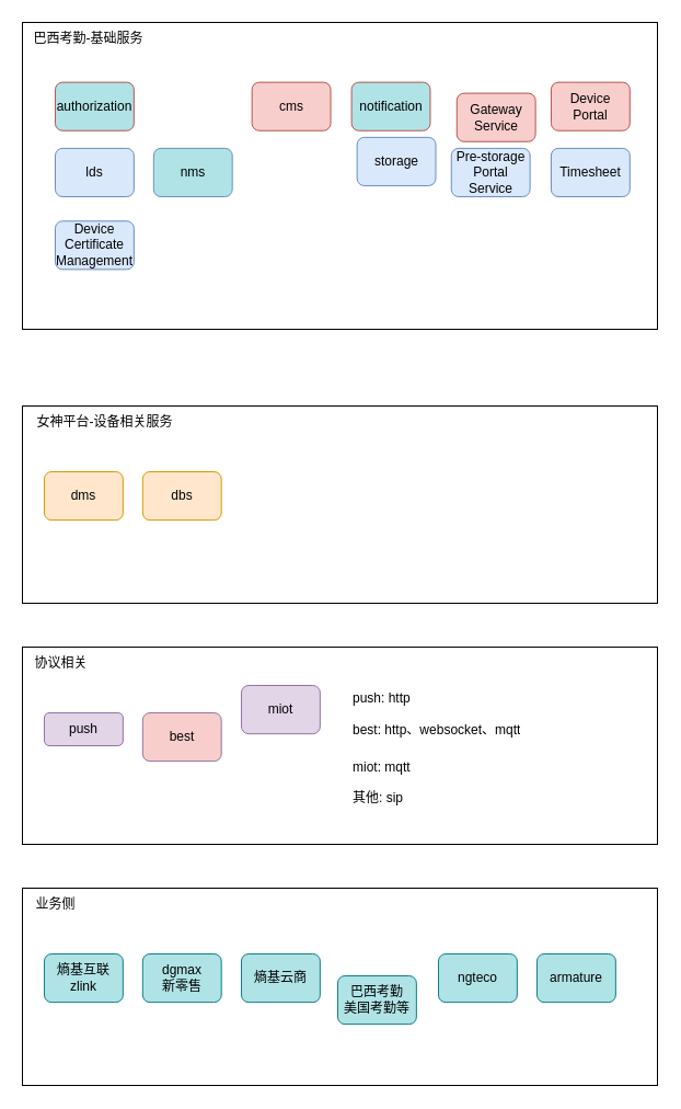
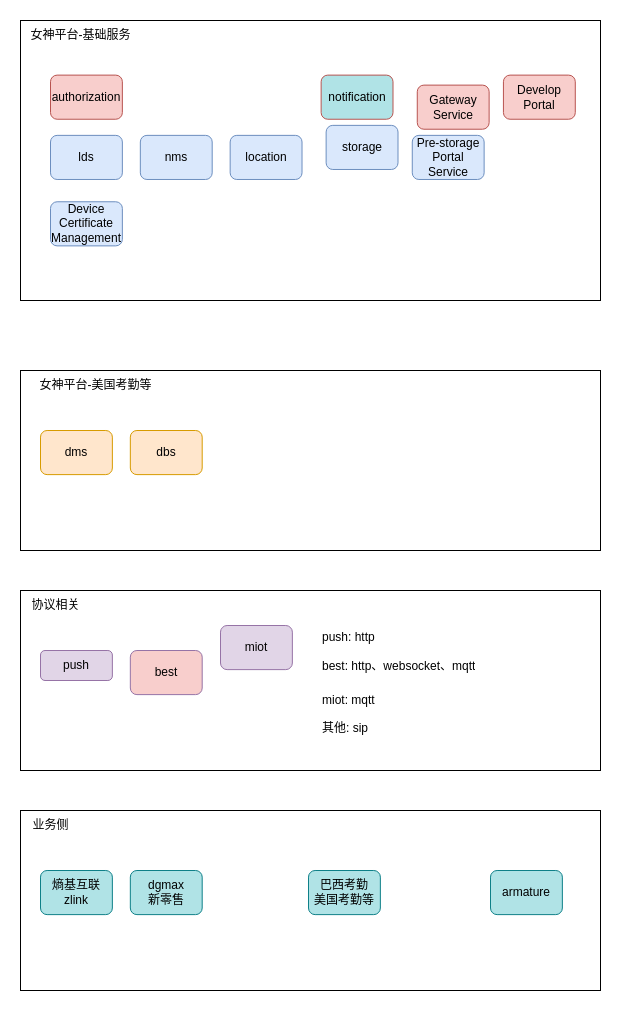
- <mxCell id="4" value="巴西考勤-基础服务" style="text;html=1;align=center;verticalAlign=middle;resizable=0;points=[];autosize=1;strokeColor=none;fillColor=none;" vertex="1" parent="2"><mxGeometry width="120" height="30" as="geometry" /></mxCell>
+ <mxCell id="4" value="女神平台-基础服务" style="text;html=1;align=center;verticalAlign=middle;resizable=0;points=[];autosize=1;strokeColor=none;fillColor=none;" vertex="1" parent="2"><mxGeometry width="120" height="30" as="geometry" /></mxCell>
- <mxCell id="5" value="authorization" style="rounded=1;whiteSpace=wrap;html=1;fillColor=#b0e3e6;strokeColor=#b85450;" vertex="1" parent="2"><mxGeometry x="30.003" y="54.615" width="71.865" height="44.115" as="geometry" /></mxCell>
+ <mxCell id="5" value="authorization" style="rounded=1;whiteSpace=wrap;html=1;fillColor=#f8cecc;strokeColor=#b85450;" vertex="1" parent="2"><mxGeometry x="30.003" y="54.615" width="71.865" height="44.115" as="geometry" /></mxCell>
- <mxCell id="6" value="cms" style="rounded=1;whiteSpace=wrap;html=1;fillColor=#f8cecc;strokeColor=#b85450;" vertex="1" parent="2"><mxGeometry x="209.666" y="54.615" width="71.865" height="44.115" as="geometry" /></mxCell>
- <mxCell id="15" value="Device Portal" style="rounded=1;whiteSpace=wrap;html=1;fillColor=#f8cecc;strokeColor=#b85450;" vertex="1" parent="2"><mxGeometry x="482.927" y="54.615" width="71.865" height="44.115" as="geometry" /></mxCell>
+ <mxCell id="15" value="Develop Portal" style="rounded=1;whiteSpace=wrap;html=1;fillColor=#f8cecc;strokeColor=#b85450;" vertex="1" parent="2"><mxGeometry x="482.927" y="54.615" width="71.865" height="44.115" as="geometry" /></mxCell>
- <mxCell id="10" value="nms" style="rounded=1;whiteSpace=wrap;html=1;fillColor=#b0e3e6;strokeColor=#6c8ebf;" vertex="1" parent="2"><mxGeometry x="119.83" y="114.859" width="71.865" height="44.115" as="geometry" /></mxCell>
+ <mxCell id="10" value="nms" style="rounded=1;whiteSpace=wrap;html=1;fillColor=#dae8fc;strokeColor=#6c8ebf;" vertex="1" parent="2"><mxGeometry x="119.83" y="114.859" width="71.865" height="44.115" as="geometry" /></mxCell>
+ <mxCell id="8" value="location" style="rounded=1;whiteSpace=wrap;html=1;fillColor=#dae8fc;strokeColor=#6c8ebf;" vertex="1" parent="2"><mxGeometry x="209.667" y="114.859" width="71.865" height="44.115" as="geometry" /></mxCell>
- <mxCell id="13" value="Timesheet" style="rounded=1;whiteSpace=wrap;html=1;fillColor=#dae8fc;strokeColor=#6c8ebf;" vertex="1" parent="2"><mxGeometry x="482.927" y="114.859" width="71.865" height="44.115" as="geometry" /></mxCell>
- <mxCell id="19" value="女神平台-设备相关服务" style="text;html=1;align=center;verticalAlign=middle;resizable=0;points=[];autosize=1;strokeColor=none;fillColor=none;" vertex="1" parent="17"><mxGeometry width="150" height="30" as="geometry" /></mxCell>
+ <mxCell id="19" value="女神平台-美国考勤等" style="text;html=1;align=center;verticalAlign=middle;resizable=0;points=[];autosize=1;strokeColor=none;fillColor=none;" vertex="1" parent="17"><mxGeometry width="150" height="30" as="geometry" /></mxCell>
- <mxCell id="36" value="熵基云商" style="rounded=1;whiteSpace=wrap;html=1;fillColor=#b0e3e6;strokeColor=#0e8088;" vertex="1" parent="29"><mxGeometry x="199.996" y="59.995" width="71.865" height="44.115" as="geometry" /></mxCell>
- <mxCell id="34" value="ngteco" style="rounded=1;whiteSpace=wrap;html=1;fillColor=#b0e3e6;strokeColor=#0e8088;" vertex="1" parent="29"><mxGeometry x="379.996" y="59.995" width="71.865" height="44.115" as="geometry" /></mxCell>
- <mxCell id="35" value="巴西考勤&lt;br&gt;美国考勤等" style="rounded=1;whiteSpace=wrap;html=1;fillColor=#b0e3e6;strokeColor=#0e8088;" vertex="1" parent="29"><mxGeometry x="287.996" y="79.995" width="71.865" height="44.115" as="geometry" /></mxCell>
+ <mxCell id="35" value="巴西考勤&lt;br&gt;美国考勤等" style="rounded=1;whiteSpace=wrap;html=1;fillColor=#b0e3e6;strokeColor=#0e8088;" vertex="1" parent="29"><mxGeometry x="287.996" y="59.995" width="71.865" height="44.115" as="geometry" /></mxCell>
